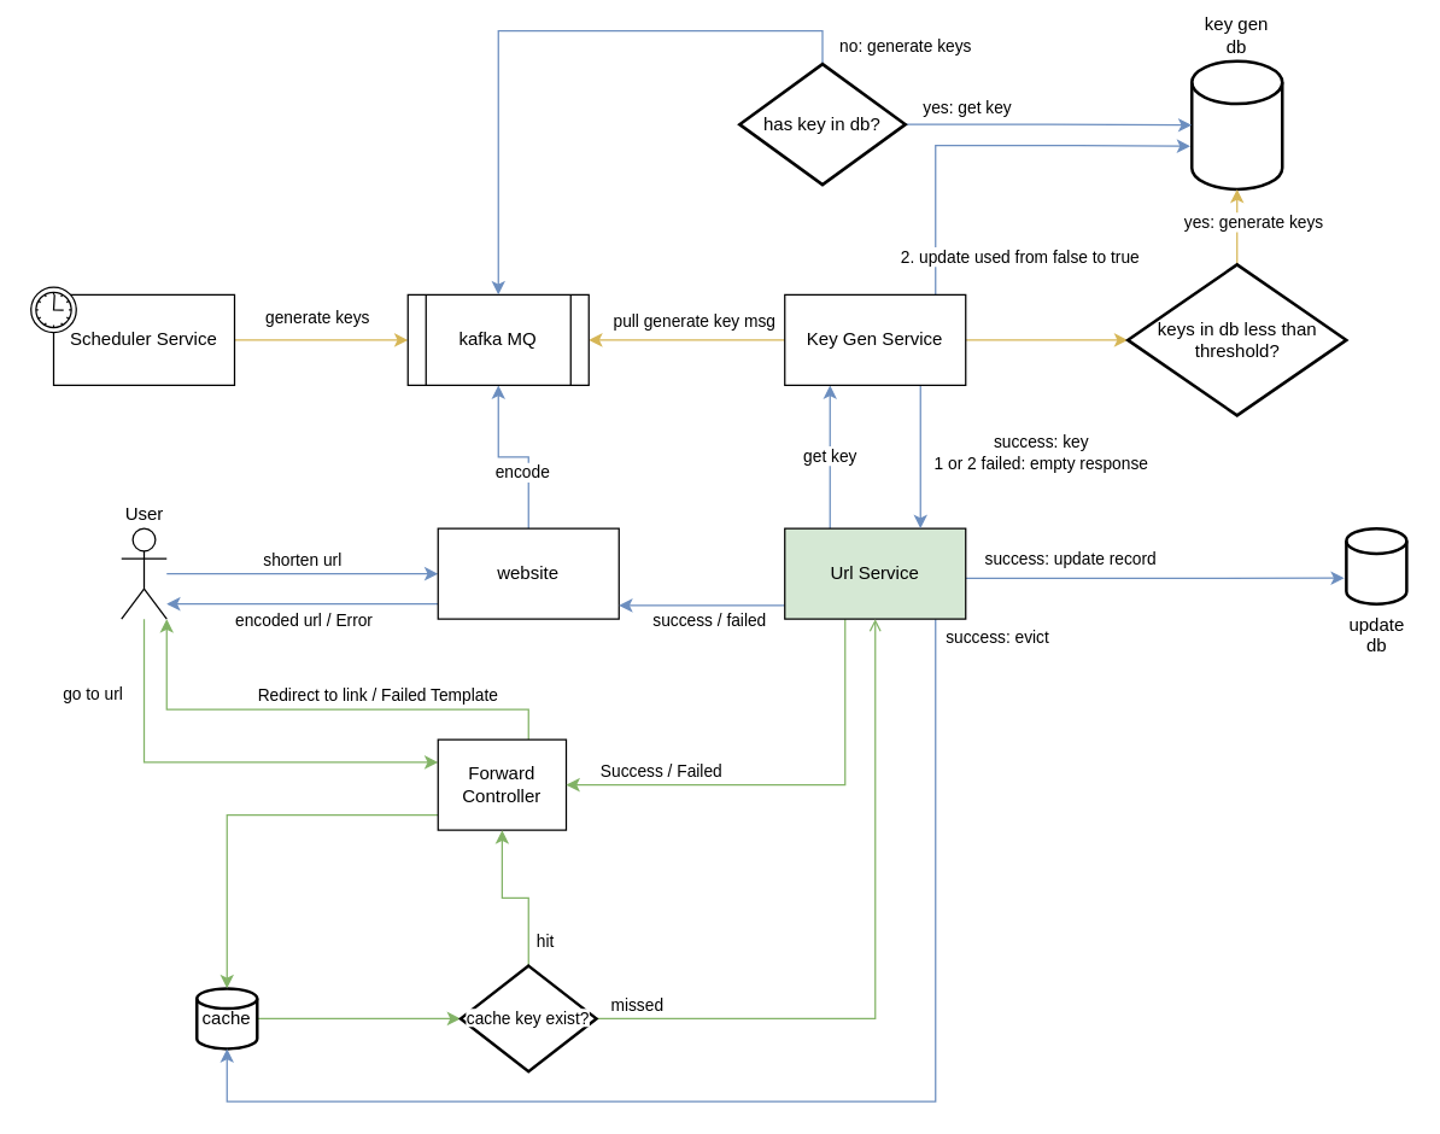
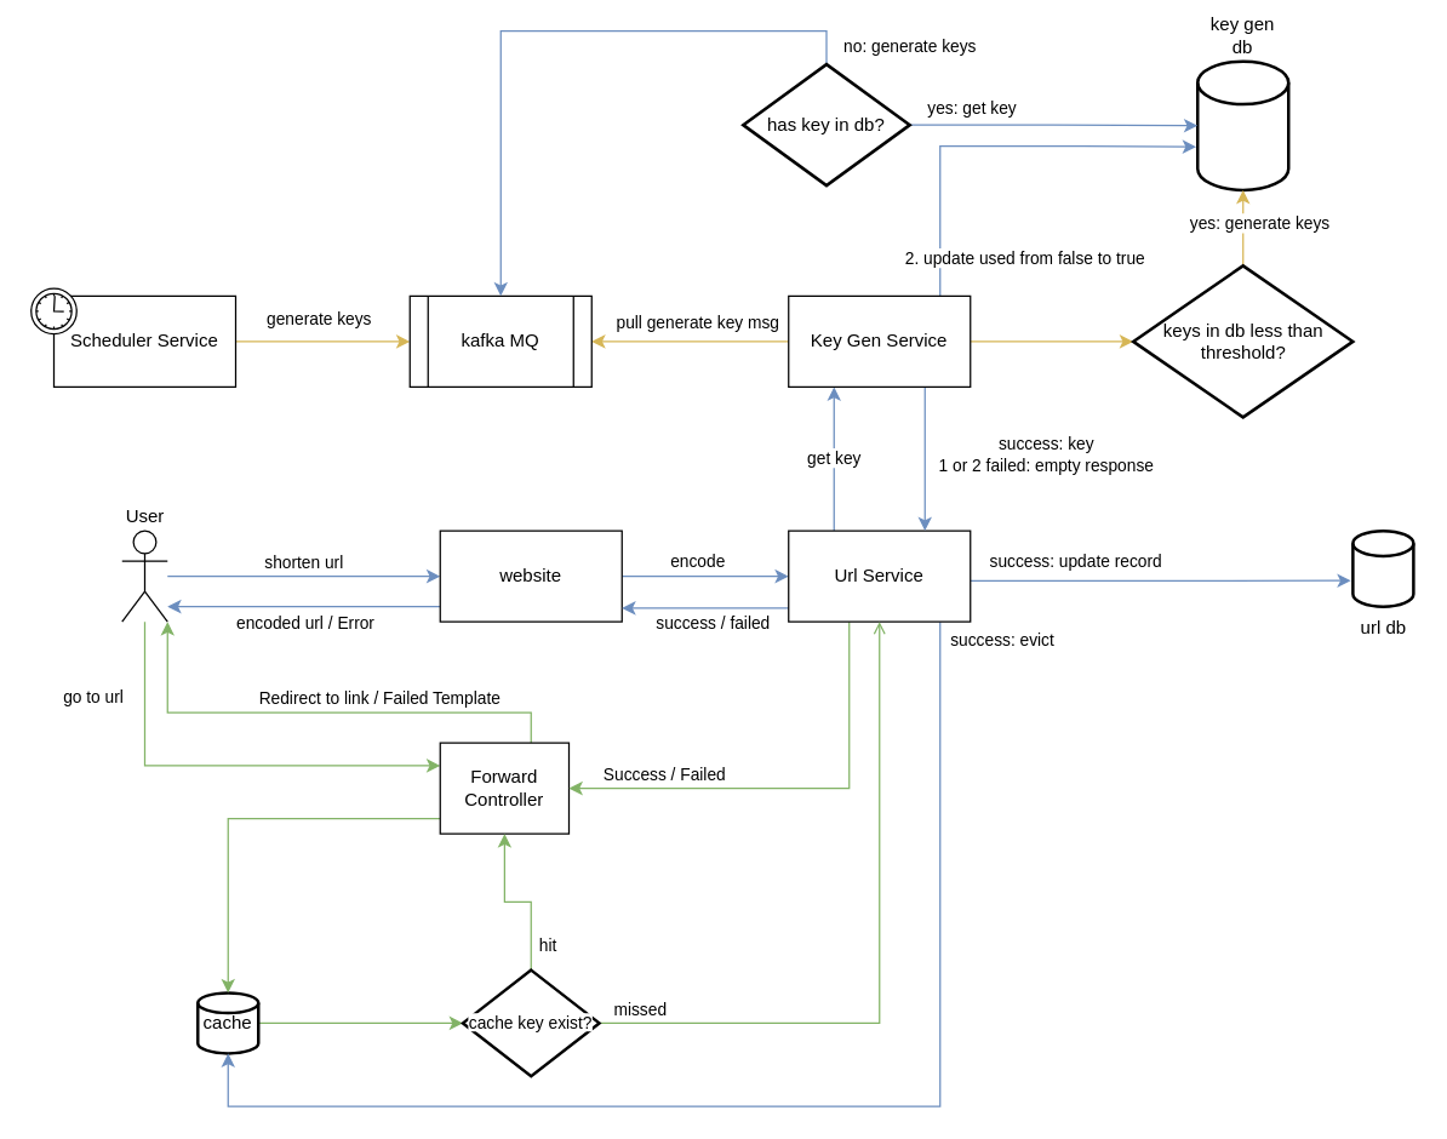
- <mxCell id="7" value="encode" style="edgeStyle=orthogonalEdgeStyle;rounded=0;orthogonalLoop=1;jettySize=auto;html=1;fillColor=#dae8fc;strokeColor=#6c8ebf;" parent="1" source="10" target="36" edge="1"><mxGeometry x="-0.091" y="10" relative="1" as="geometry"><mxPoint as="offset" /></mxGeometry></mxCell>
+ <mxCell id="7" value="encode" style="edgeStyle=orthogonalEdgeStyle;rounded=0;orthogonalLoop=1;jettySize=auto;html=1;fillColor=#dae8fc;strokeColor=#6c8ebf;" parent="1" source="10" target="26" edge="1"><mxGeometry x="-0.091" y="10" relative="1" as="geometry"><mxPoint as="offset" /></mxGeometry></mxCell>
- <mxCell id="26" value="Url Service" style="rounded=0;whiteSpace=wrap;html=1;fillColor=#d5e8d4;" parent="1" vertex="1"><mxGeometry x="520" y="350" width="120" height="60" as="geometry" /></mxCell>
+ <mxCell id="26" value="Url Service" style="rounded=0;whiteSpace=wrap;html=1;" parent="1" vertex="1"><mxGeometry x="520" y="350" width="120" height="60" as="geometry" /></mxCell>
- <mxCell id="37" value="update db" style="strokeWidth=2;html=1;shape=mxgraph.flowchart.database;whiteSpace=wrap;labelPosition=center;verticalLabelPosition=bottom;align=center;verticalAlign=top;" parent="1" vertex="1"><mxGeometry x="892.5" y="350" width="40" height="50" as="geometry" /></mxCell>
+ <mxCell id="37" value="url db" style="strokeWidth=2;html=1;shape=mxgraph.flowchart.database;whiteSpace=wrap;labelPosition=center;verticalLabelPosition=bottom;align=center;verticalAlign=top;" parent="1" vertex="1"><mxGeometry x="892.5" y="350" width="40" height="50" as="geometry" /></mxCell>
